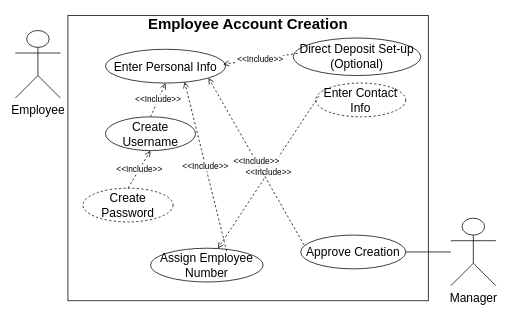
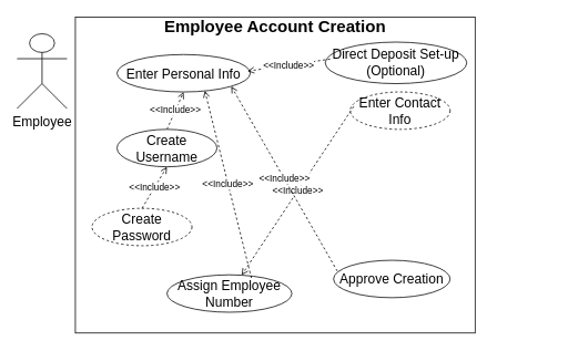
- <mxCell id="16" style="edgeStyle=orthogonalEdgeStyle;rounded=0;orthogonalLoop=1;jettySize=auto;html=1;entryX=1;entryY=0.5;entryDx=0;entryDy=0;endArrow=none;endFill=0;" edge="1" parent="1" source="17" target="18"><mxGeometry relative="1" as="geometry" /></mxCell>
- <mxCell id="17" value="&lt;font style=&quot;font-size: 16px&quot;&gt;Manager&lt;/font&gt;" style="shape=umlActor;verticalLabelPosition=bottom;verticalAlign=top;html=1;outlineConnect=0;" vertex="1" parent="1"><mxGeometry x="600" y="290" width="60" height="90" as="geometry" /></mxCell>
